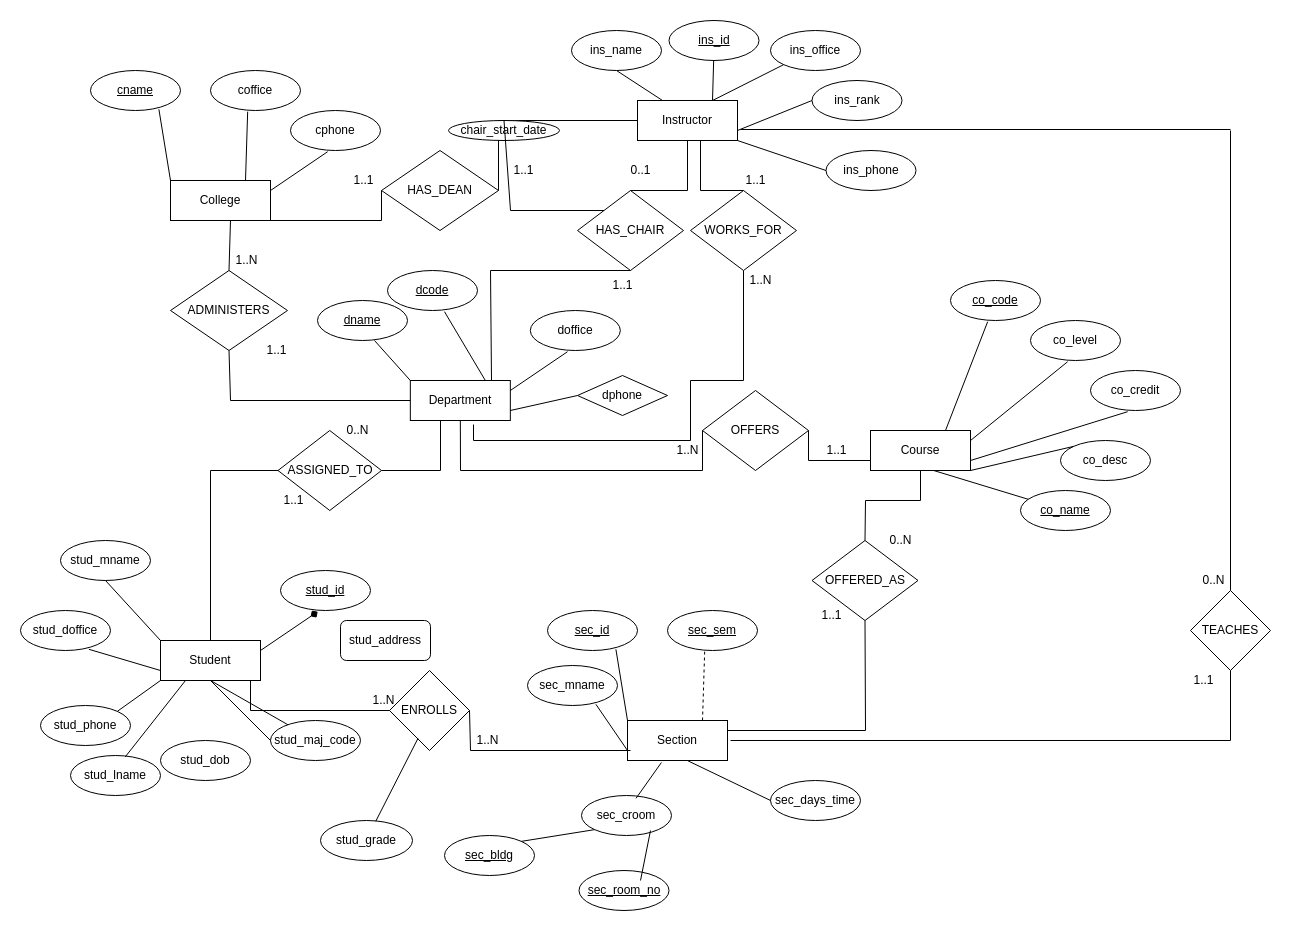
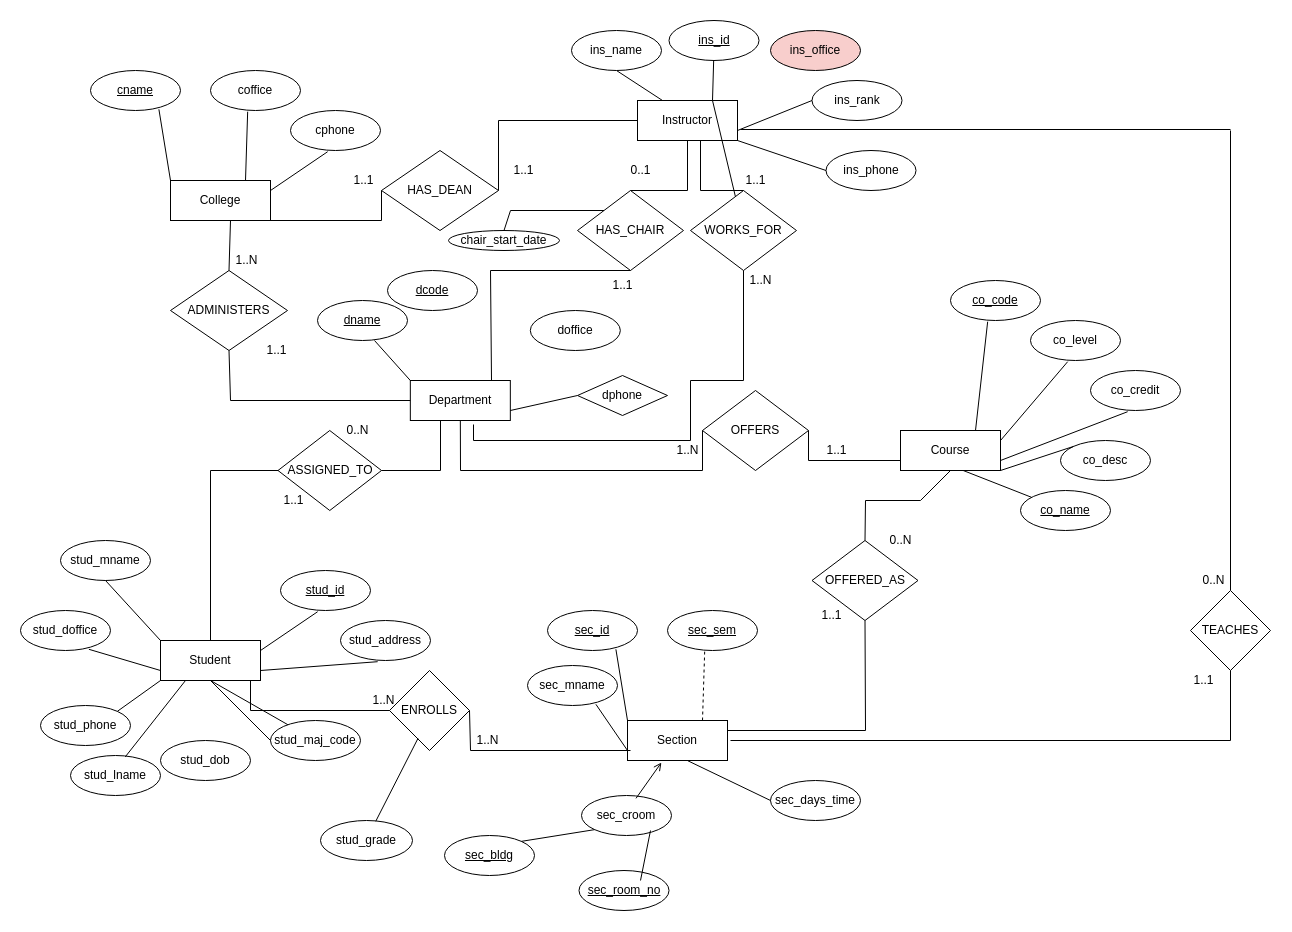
- <mxCell id="30" value="ins_office" style="ellipse;whiteSpace=wrap;html=1;" parent="1" vertex="1"><mxGeometry x="770" y="30" width="90" height="40" as="geometry" /></mxCell>
+ <mxCell id="30" value="ins_office" style="ellipse;whiteSpace=wrap;html=1;fillColor=#f8cecc;" parent="1" vertex="1"><mxGeometry x="770" y="30" width="90" height="40" as="geometry" /></mxCell>
- <mxCell id="31" value="" style="endArrow=none;html=1;rounded=0;exitX=0.75;exitY=0;exitDx=0;exitDy=0;entryX=0;entryY=1;entryDx=0;entryDy=0;" parent="1" source="29" target="30" edge="1"><mxGeometry width="50" height="50" relative="1" as="geometry"><mxPoint x="715" y="206" as="sourcePoint" /><mxPoint x="757.17" y="126.2" as="targetPoint" /></mxGeometry></mxCell>
+ <mxCell id="31" value="" style="endArrow=none;html=1;rounded=0;exitX=0.75;exitY=0;exitDx=0;exitDy=0;" parent="1" source="29" target="91" edge="1"><mxGeometry width="50" height="50" relative="1" as="geometry"><mxPoint x="715" y="206" as="sourcePoint" /><mxPoint x="757.17" y="126.2" as="targetPoint" /></mxGeometry></mxCell>
- <mxCell id="85" value="chair_start_date" style="ellipse;whiteSpace=wrap;html=1;" vertex="1" parent="1"><mxGeometry x="448" y="120" width="111" height="20" as="geometry" /></mxCell>
+ <mxCell id="85" value="chair_start_date" style="ellipse;whiteSpace=wrap;html=1;" vertex="1" parent="1"><mxGeometry x="448" y="230" width="111" height="20" as="geometry" /></mxCell>
- <mxCell id="13" value="" style="endArrow=none;html=1;rounded=0;exitX=0.75;exitY=0;exitDx=0;exitDy=0;entryX=0.633;entryY=1.029;entryDx=0;entryDy=0;entryPerimeter=0;" parent="1" source="11" target="12" edge="1"><mxGeometry width="50" height="50" relative="1" as="geometry"><mxPoint x="444.83" y="391" as="sourcePoint" /><mxPoint x="409.83" y="320" as="targetPoint" /></mxGeometry></mxCell>
- <mxCell id="15" value="" style="endArrow=none;html=1;rounded=0;exitX=1;exitY=0.25;exitDx=0;exitDy=0;entryX=0.413;entryY=1.03;entryDx=0;entryDy=0;entryPerimeter=0;" parent="1" source="11" target="14" edge="1"><mxGeometry width="50" height="50" relative="1" as="geometry"><mxPoint x="499.83" y="420" as="sourcePoint" /><mxPoint x="464.83" y="360" as="targetPoint" /></mxGeometry></mxCell>
- <mxCell id="20" value="Course" style="whiteSpace=wrap;html=1;align=center;" parent="1" vertex="1"><mxGeometry x="870" y="430" width="100" height="40" as="geometry" /></mxCell>
+ <mxCell id="20" value="Course" style="whiteSpace=wrap;html=1;align=center;" parent="1" vertex="1"><mxGeometry x="900" y="430" width="100" height="40" as="geometry" /></mxCell>
- <mxCell id="42" value="" style="endArrow=diamond;html=1;rounded=0;exitX=1;exitY=0.25;exitDx=0;exitDy=0;entryX=0.413;entryY=1.03;entryDx=0;entryDy=0;entryPerimeter=0;" parent="1" source="38" target="41" edge="1"><mxGeometry width="50" height="50" relative="1" as="geometry"><mxPoint x="250" y="680" as="sourcePoint" /><mxPoint x="215" y="620" as="targetPoint" /></mxGeometry></mxCell>
+ <mxCell id="42" value="" style="endArrow=none;html=1;rounded=0;exitX=1;exitY=0.25;exitDx=0;exitDy=0;entryX=0.413;entryY=1.03;entryDx=0;entryDy=0;entryPerimeter=0;" parent="1" source="38" target="41" edge="1"><mxGeometry width="50" height="50" relative="1" as="geometry"><mxPoint x="250" y="680" as="sourcePoint" /><mxPoint x="215" y="620" as="targetPoint" /></mxGeometry></mxCell>
- <mxCell id="43" value="stud_address" style="whiteSpace=wrap;html=1;rounded=1;" parent="1" vertex="1"><mxGeometry x="340" y="620" width="90" height="40" as="geometry" /></mxCell>
+ <mxCell id="43" value="stud_address" style="ellipse;whiteSpace=wrap;html=1;" parent="1" vertex="1"><mxGeometry x="340" y="620" width="90" height="40" as="geometry" /></mxCell>
+ <mxCell id="44" value="" style="endArrow=none;html=1;rounded=0;exitX=1;exitY=0.75;exitDx=0;exitDy=0;entryX=0.413;entryY=1.03;entryDx=0;entryDy=0;entryPerimeter=0;" parent="1" source="38" target="43" edge="1"><mxGeometry width="50" height="50" relative="1" as="geometry"><mxPoint x="320" y="700" as="sourcePoint" /><mxPoint x="275" y="670" as="targetPoint" /></mxGeometry></mxCell>
- <mxCell id="59" value="" style="endArrow=none;html=1;rounded=0;exitX=0.606;exitY=0.071;exitDx=0;exitDy=0;entryX=0.339;entryY=1.051;entryDx=0;entryDy=0;entryPerimeter=0;exitPerimeter=0;" parent="1" source="58" target="55" edge="1"><mxGeometry width="50" height="50" relative="1" as="geometry"><mxPoint x="561" y="875" as="sourcePoint" /><mxPoint x="516" y="845" as="targetPoint" /></mxGeometry></mxCell>
+ <mxCell id="59" value="" style="endArrow=open;html=1;rounded=0;exitX=0.606;exitY=0.071;exitDx=0;exitDy=0;entryX=0.339;entryY=1.051;entryDx=0;entryDy=0;entryPerimeter=0;exitPerimeter=0;" parent="1" source="58" target="55" edge="1"><mxGeometry width="50" height="50" relative="1" as="geometry"><mxPoint x="561" y="875" as="sourcePoint" /><mxPoint x="516" y="845" as="targetPoint" /></mxGeometry></mxCell>
